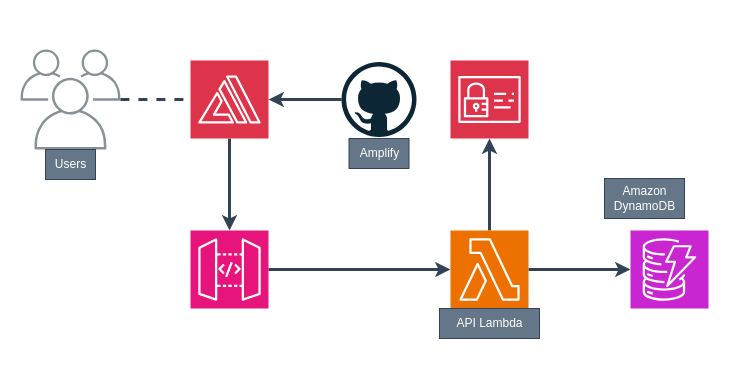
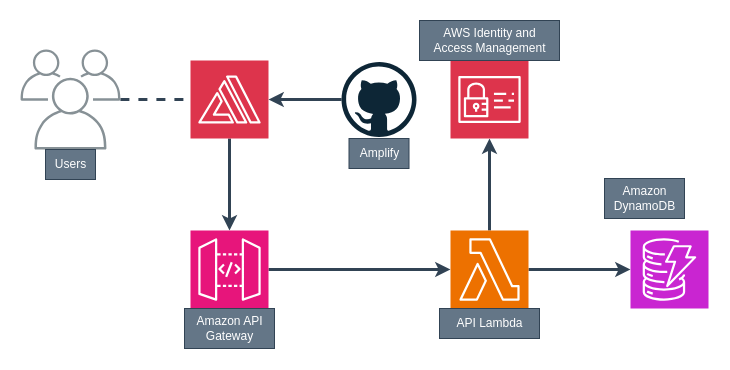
+ <mxCell id="17" value="AWS Identity and&lt;div&gt;Access Management&lt;/div&gt;" style="text;html=1;align=center;verticalAlign=middle;resizable=0;points=[];autosize=1;fillColor=#647687;strokeColor=#314354;fontColor=#ffffff;" parent="1" vertex="1"><mxGeometry x="419" y="20" width="140" height="40" as="geometry" /></mxCell>
+ <mxCell id="16" value="Amazon API&lt;div&gt;Gateway&lt;/div&gt;" style="text;html=1;align=center;verticalAlign=middle;resizable=0;points=[];autosize=1;fillColor=#647687;strokeColor=#314354;fontColor=#ffffff;" parent="1" vertex="1"><mxGeometry x="184" y="308" width="90" height="40" as="geometry" /></mxCell>
